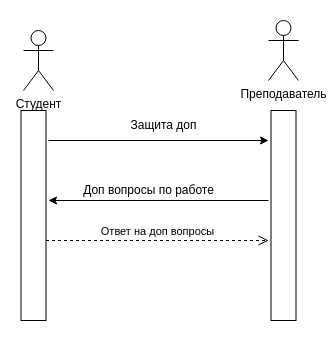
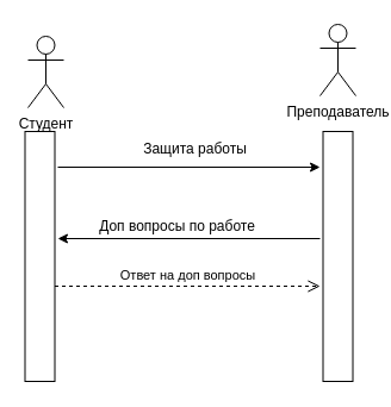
- <mxCell id="7" value="Защита доп" style="text;html=1;align=center;verticalAlign=middle;resizable=0;points=[];autosize=1;strokeColor=none;fillColor=none;" vertex="1" parent="1"><mxGeometry x="108" y="110" width="110" height="30" as="geometry" /></mxCell>
+ <mxCell id="7" value="Защита работы" style="text;html=1;align=center;verticalAlign=middle;resizable=0;points=[];autosize=1;strokeColor=none;fillColor=none;" vertex="1" parent="1"><mxGeometry x="108" y="110" width="110" height="30" as="geometry" /></mxCell>
